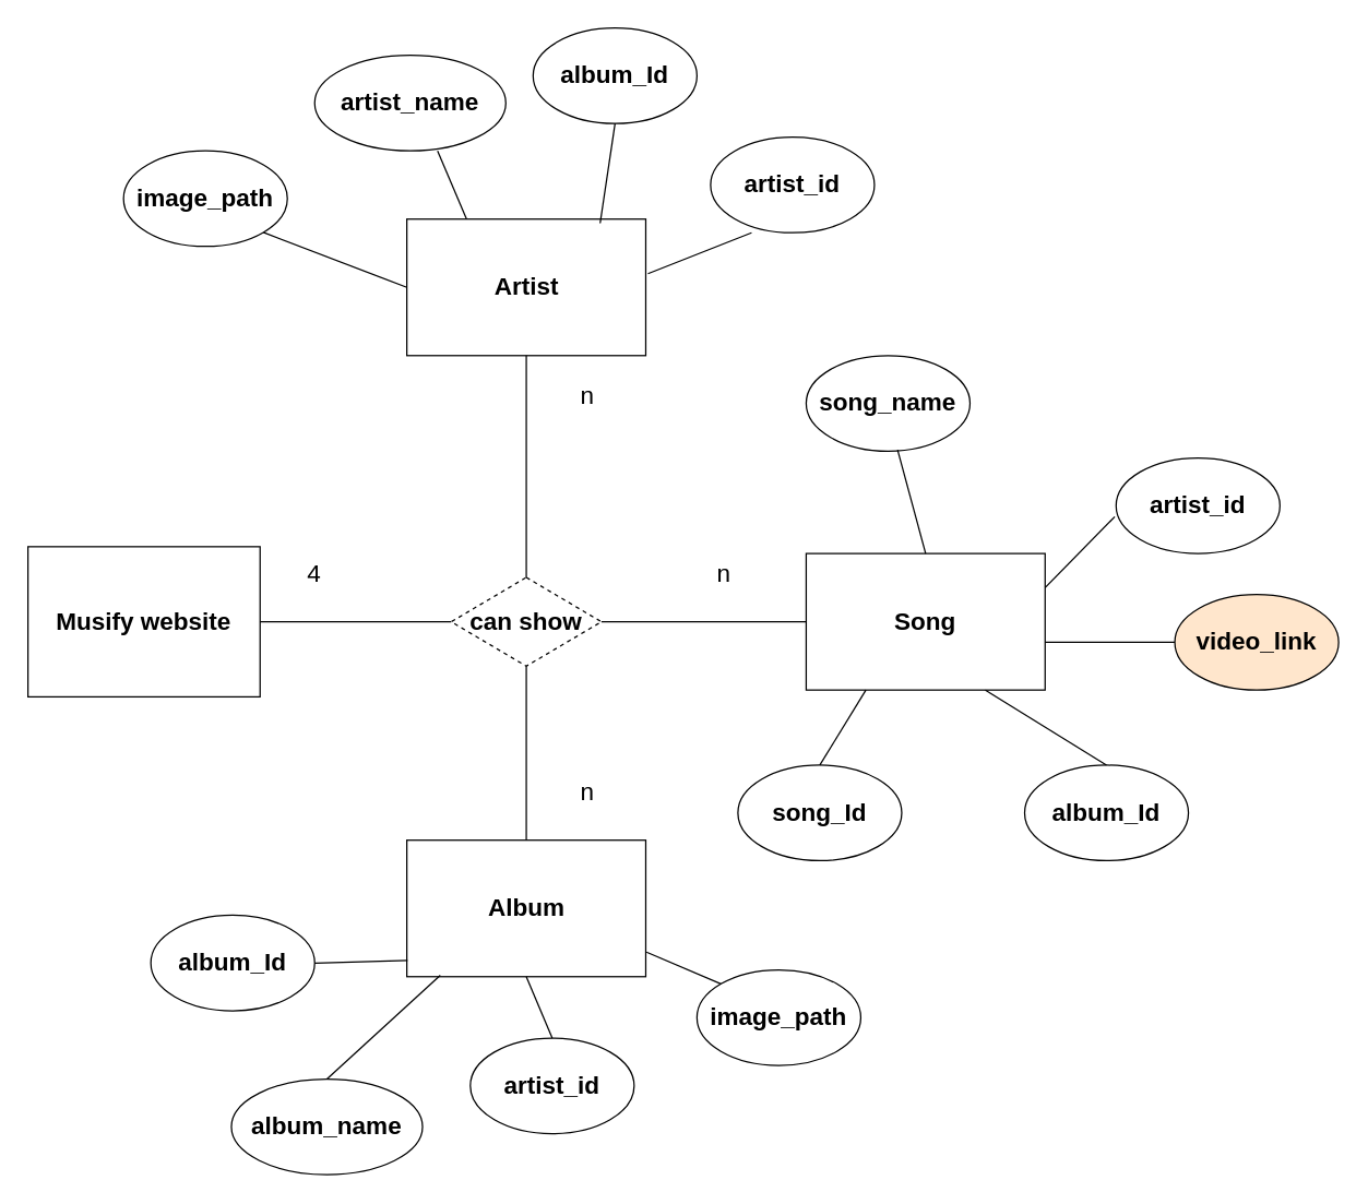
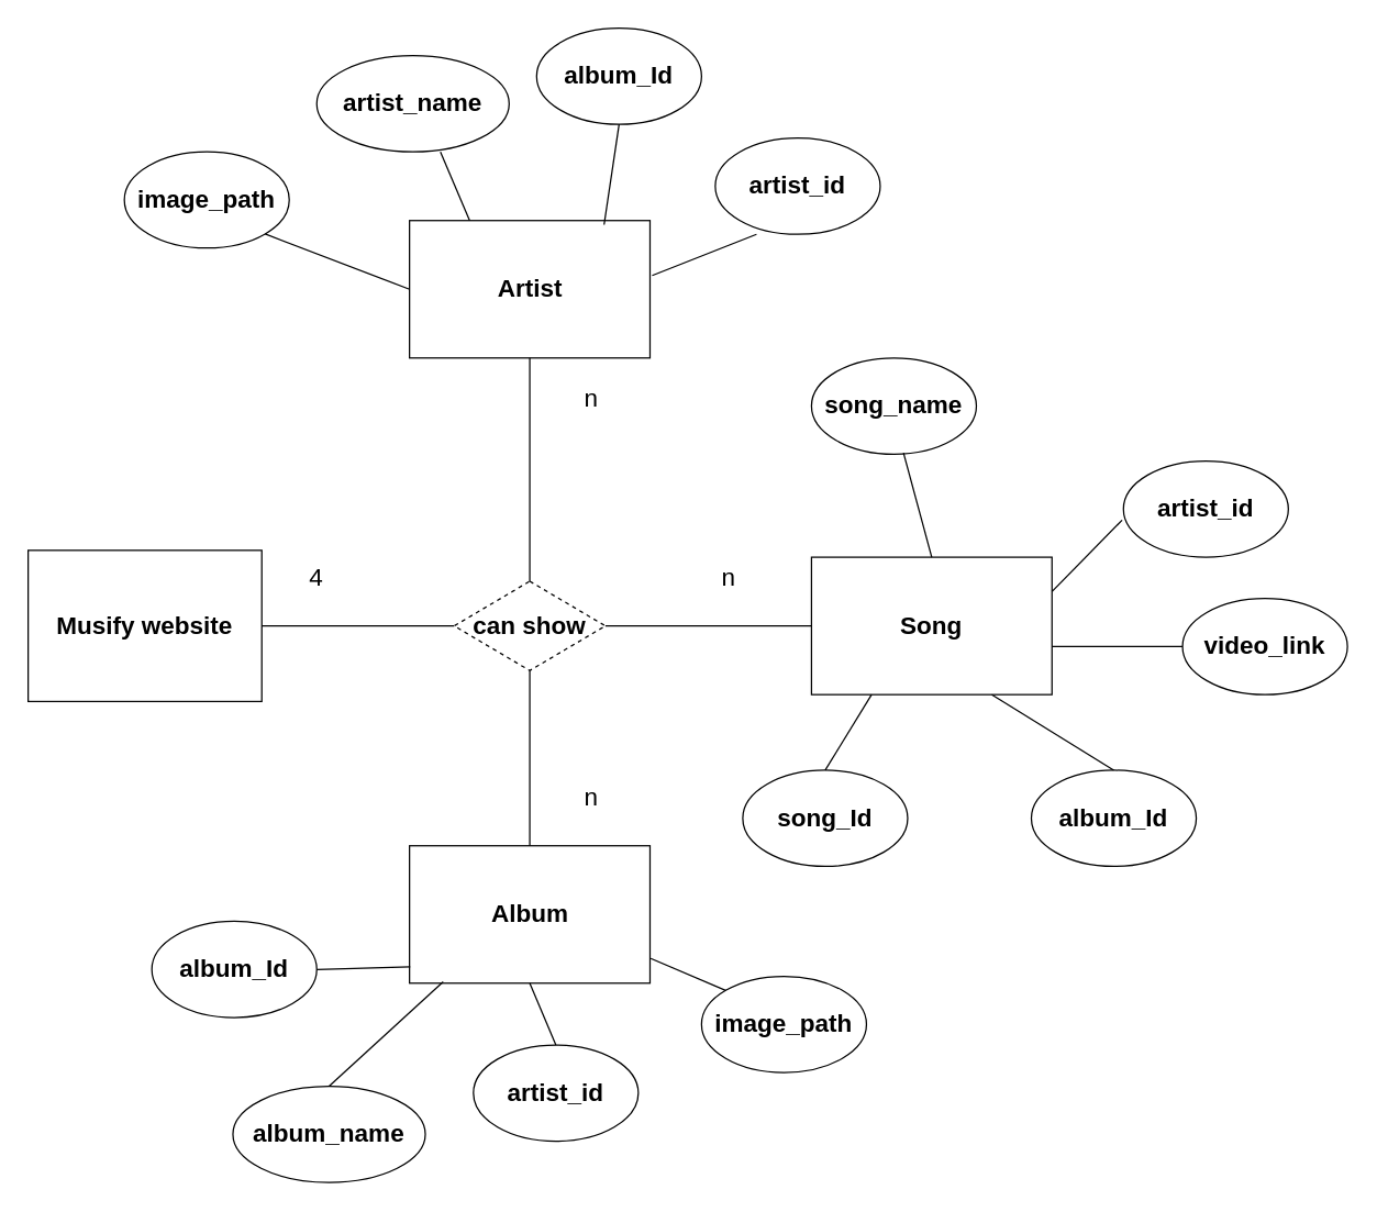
- <mxCell id="26" value="&lt;b&gt;&lt;font style=&quot;font-size: 18px;&quot;&gt;video_link&lt;/font&gt;&lt;/b&gt;" style="ellipse;whiteSpace=wrap;html=1;fillColor=#ffe6cc;" parent="1" vertex="1"><mxGeometry x="860" y="435" width="120" height="70" as="geometry" /></mxCell>
+ <mxCell id="26" value="&lt;b&gt;&lt;font style=&quot;font-size: 18px;&quot;&gt;video_link&lt;/font&gt;&lt;/b&gt;" style="ellipse;whiteSpace=wrap;html=1;" parent="1" vertex="1"><mxGeometry x="860" y="435" width="120" height="70" as="geometry" /></mxCell>
